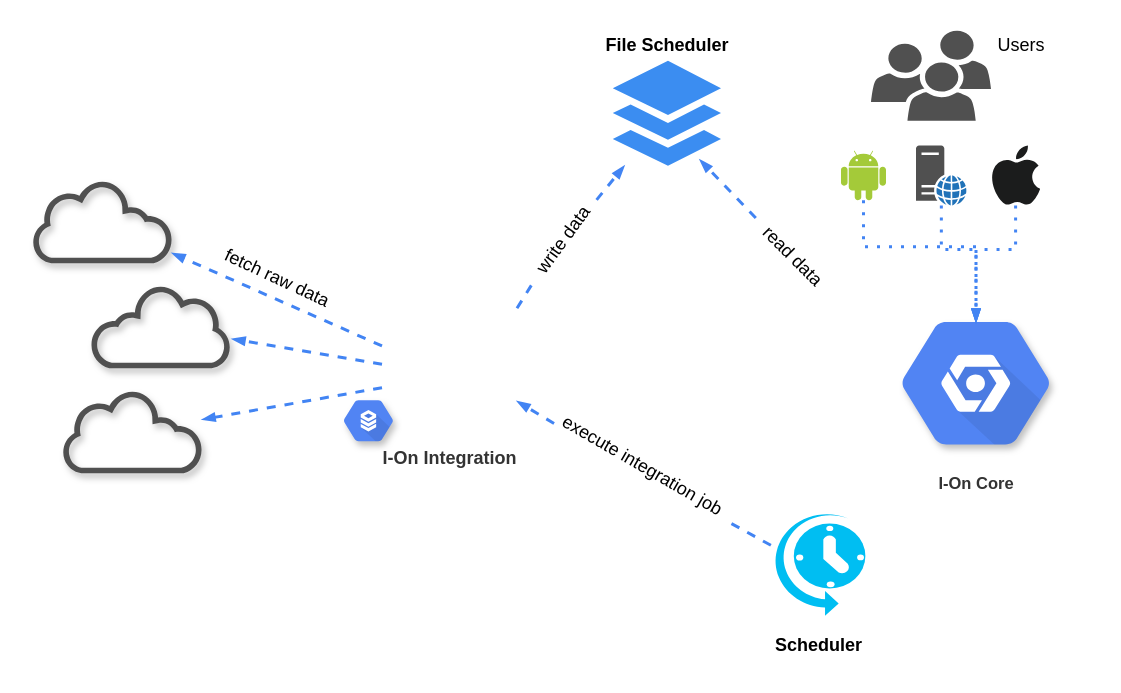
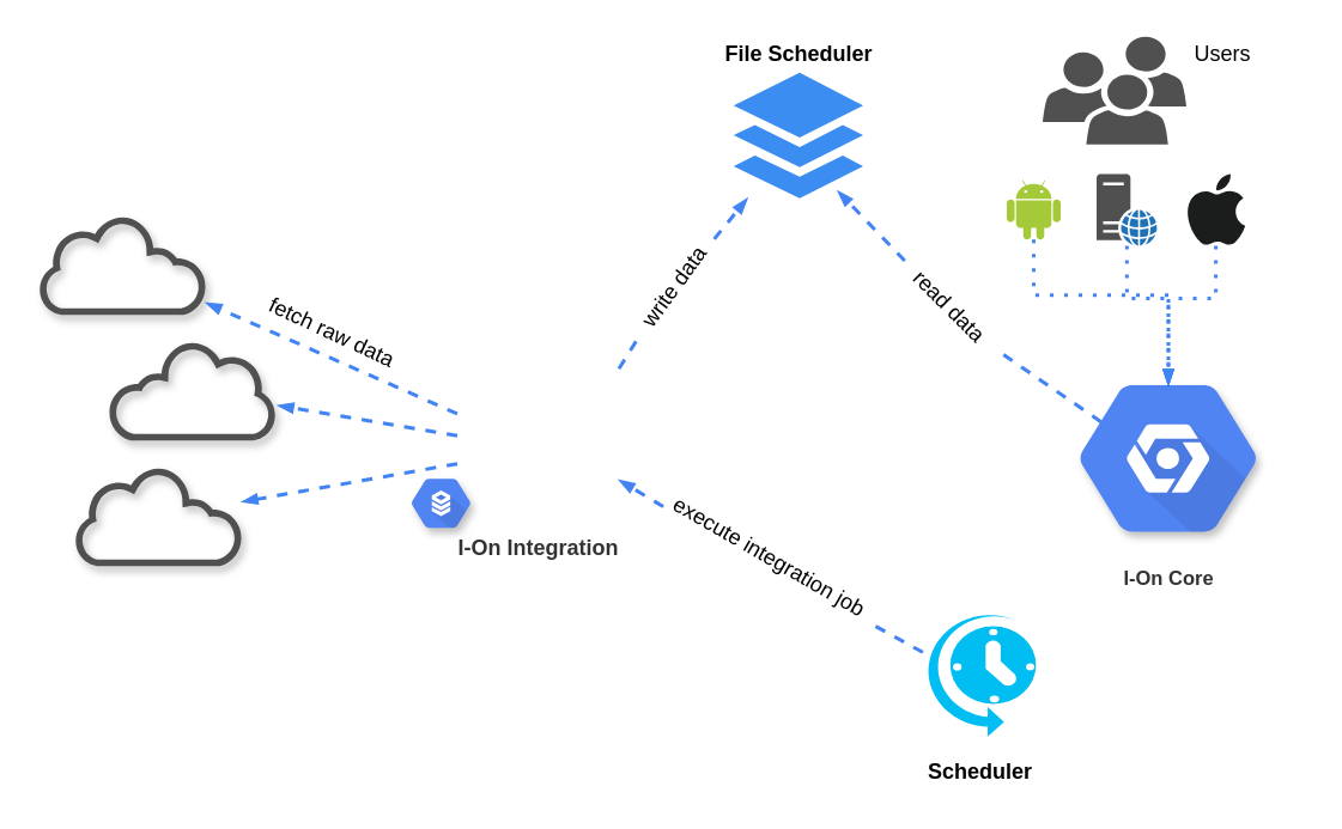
+ <mxCell id="29" value="" style="fontSize=12;html=1;endArrow=none;endFill=1;rounded=0;strokeWidth=2;endSize=4;startSize=4;dashed=1;strokeColor=#4284F3;exitX=0.25;exitY=0.33;exitDx=0;exitDy=0;exitPerimeter=0;entryX=1.07;entryY=0.385;entryDx=0;entryDy=0;entryPerimeter=0;" edge="1" parent="1" source="10" target="28"><mxGeometry width="100" relative="1" as="geometry"><mxPoint x="597.5" y="234.6" as="sourcePoint" /><mxPoint x="448.017" y="129.01" as="targetPoint" /></mxGeometry></mxCell>
